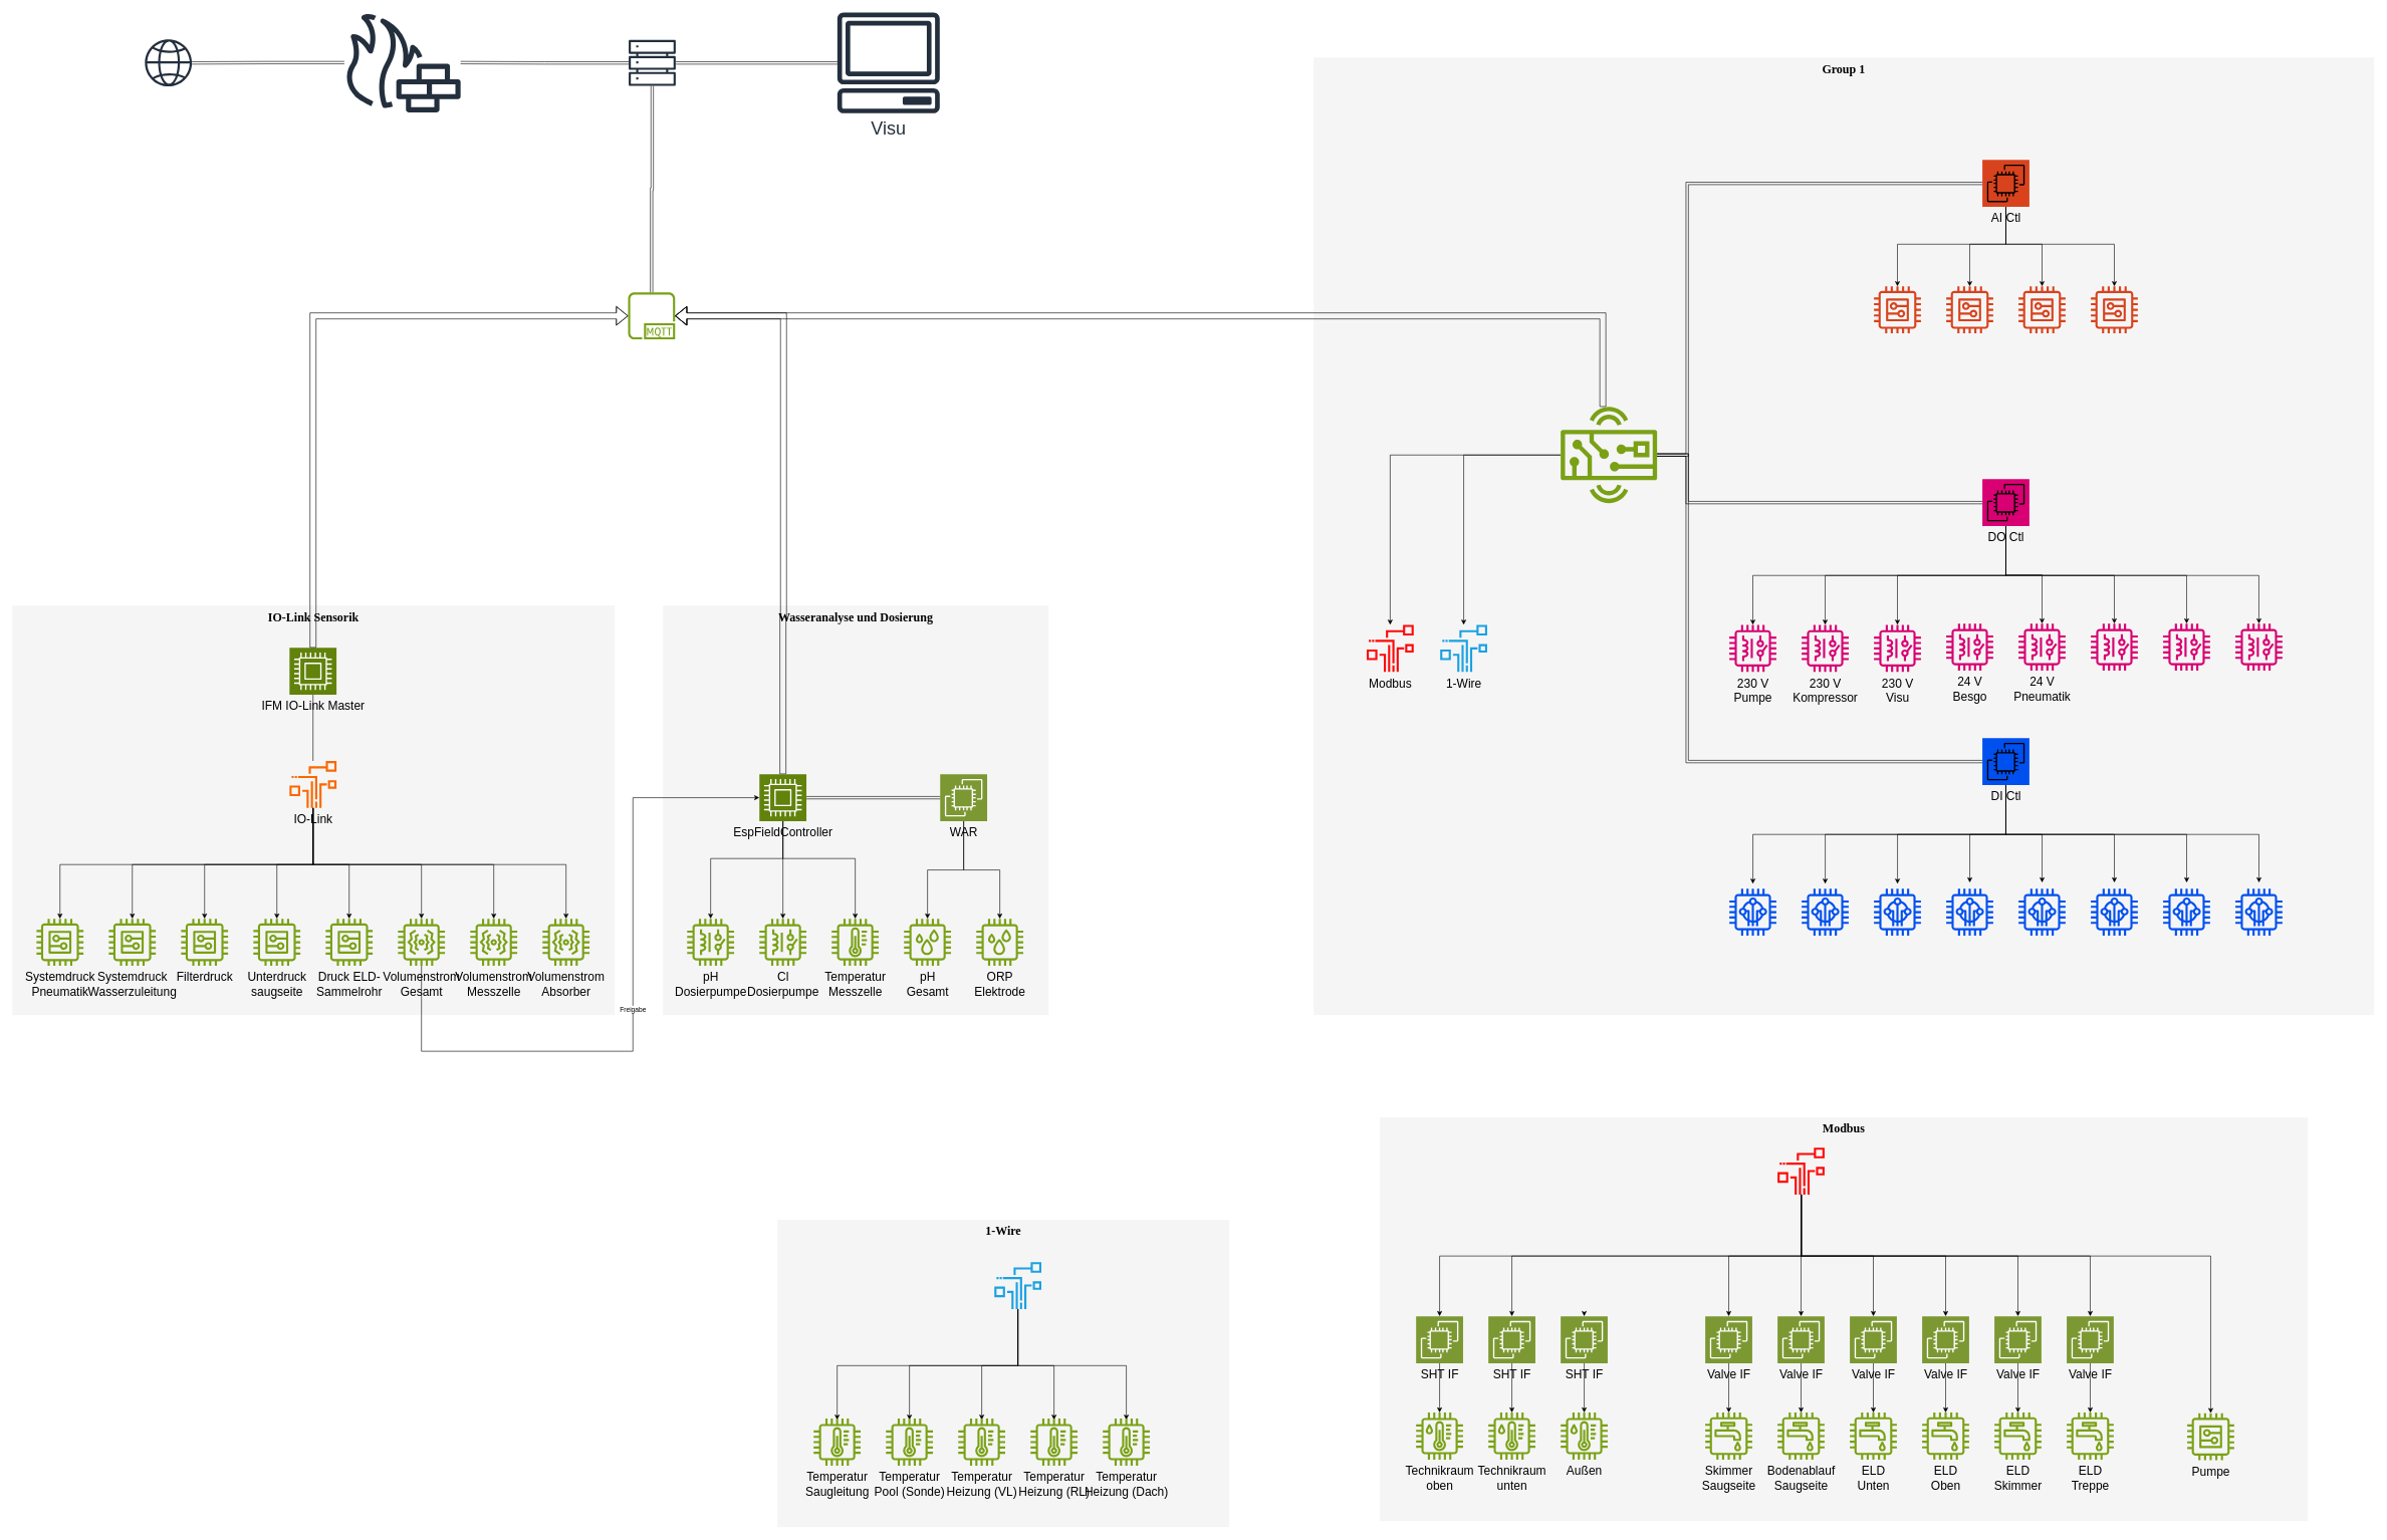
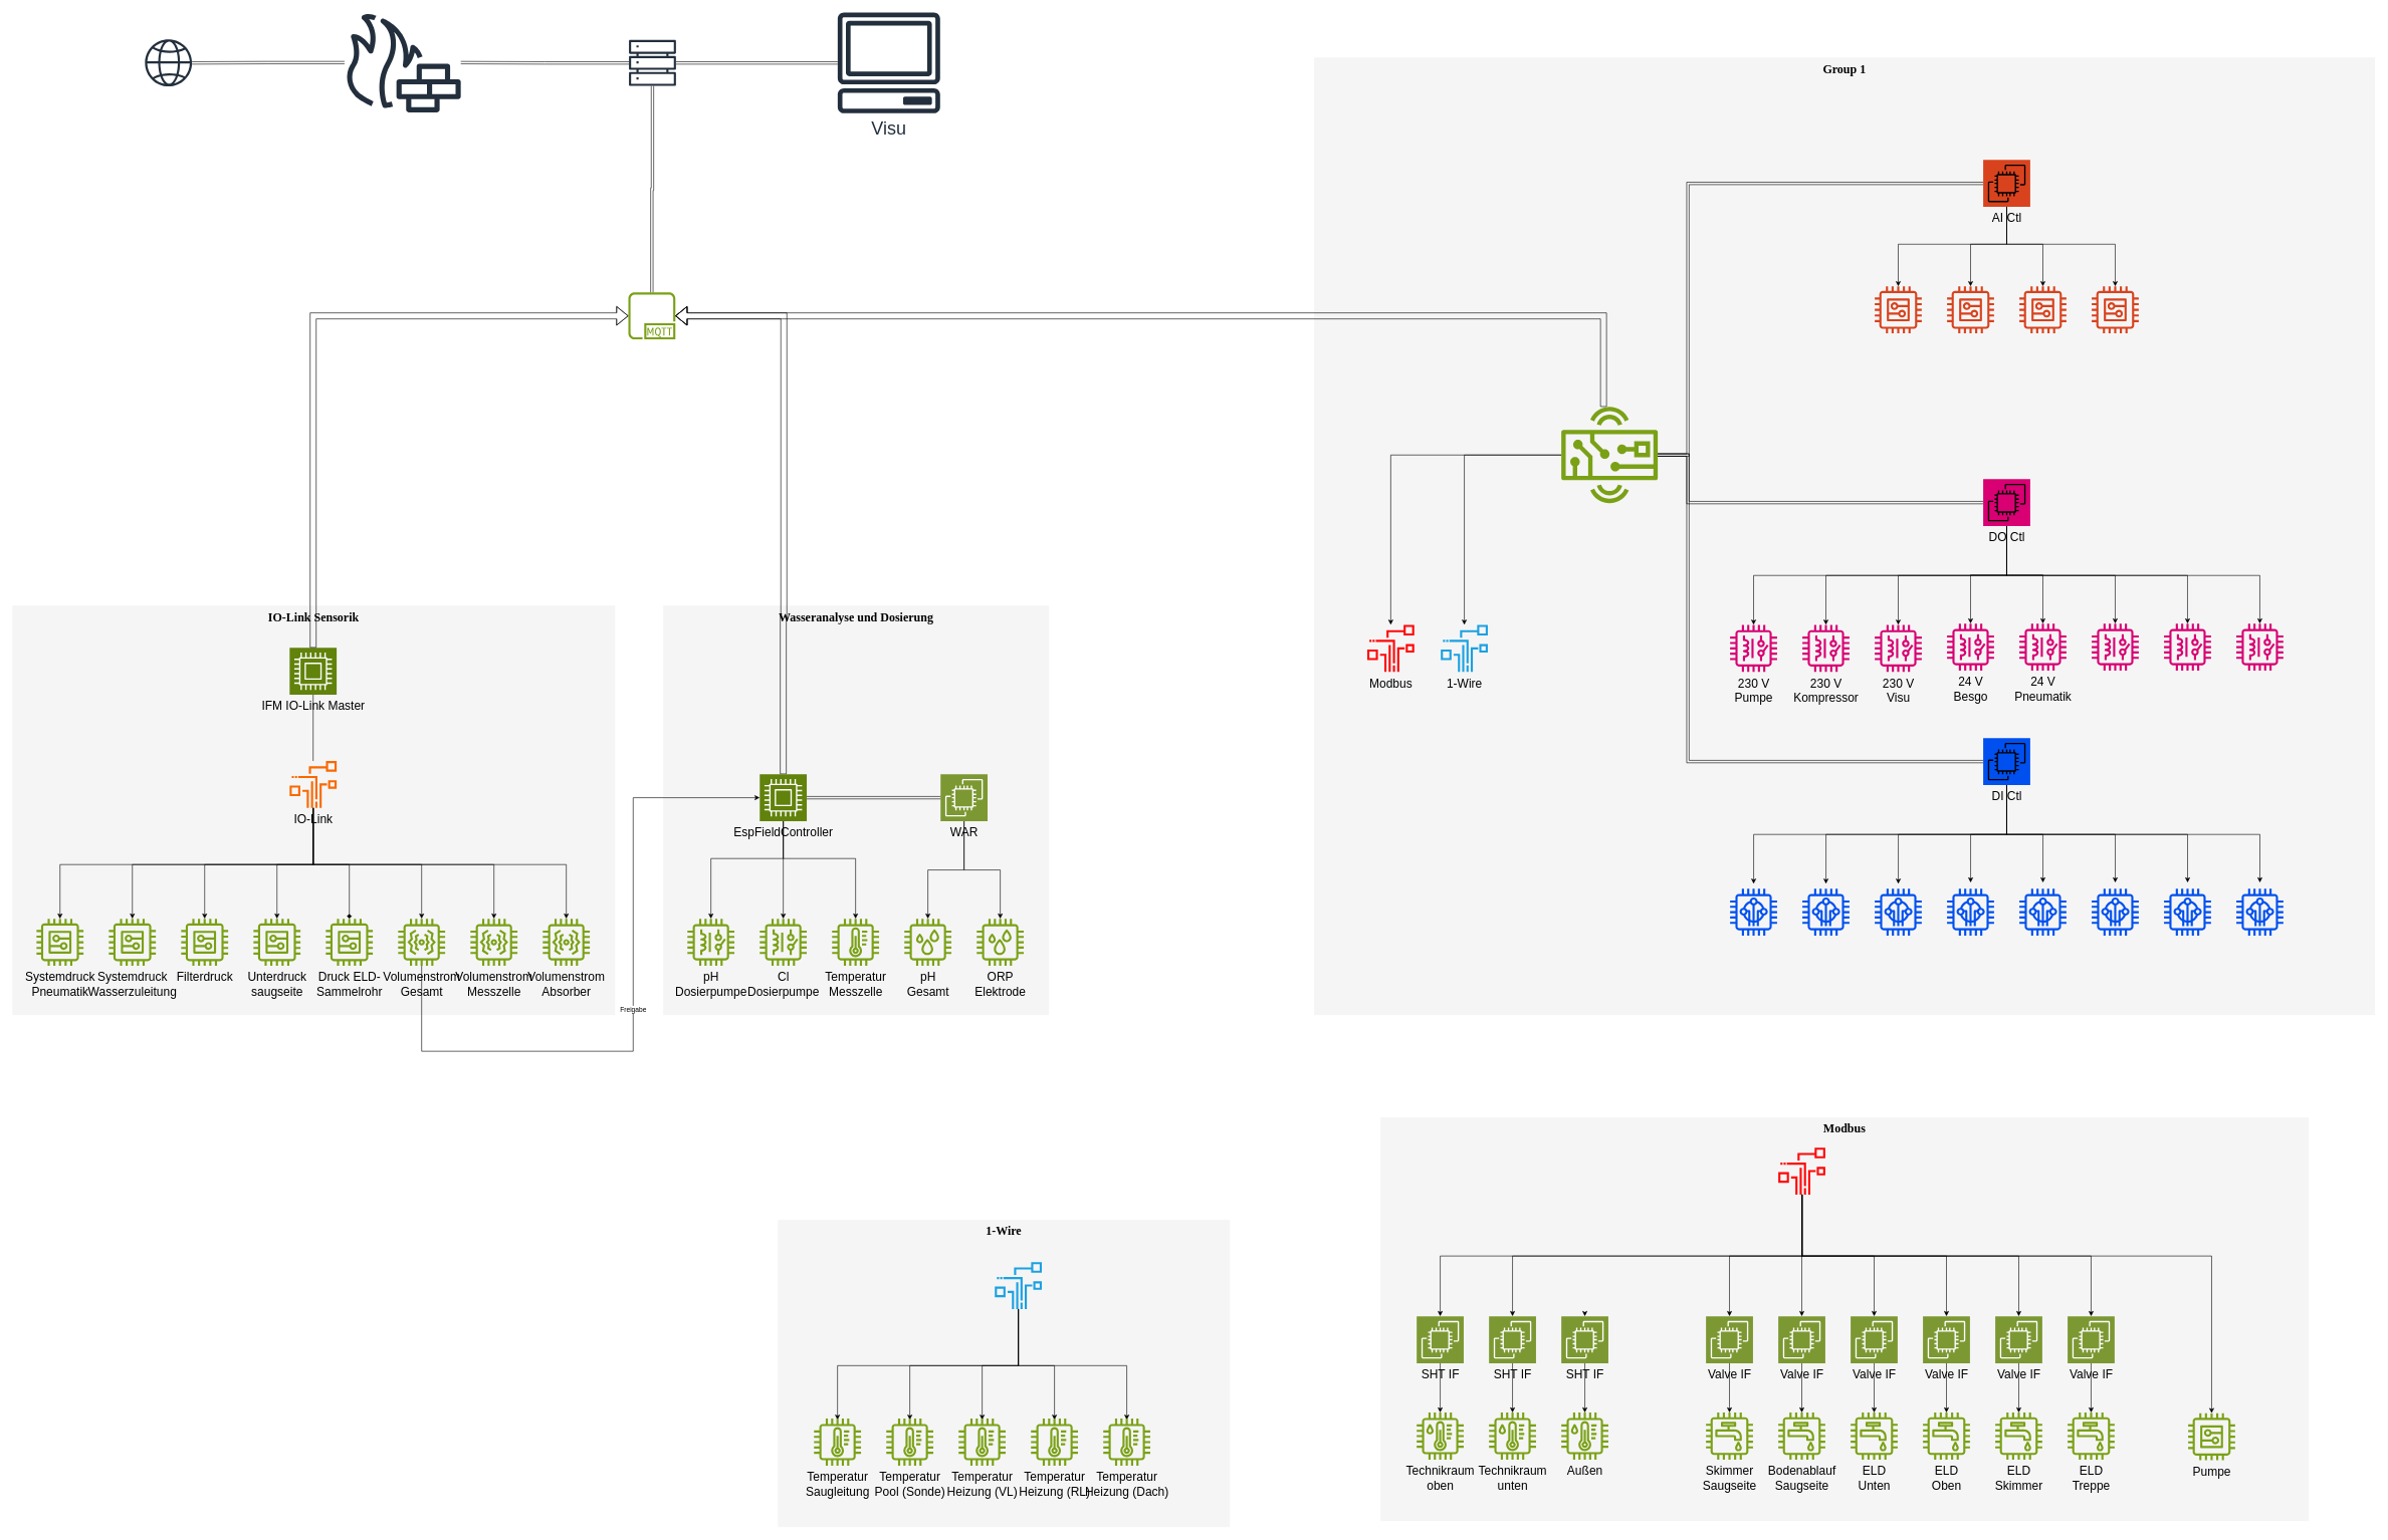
+ <mxCell id="106" style="edgeStyle=orthogonalEdgeStyle;rounded=0;orthogonalLoop=1;jettySize=auto;html=1;fontSize=20;fontColor=#000000;" parent="1" source="114" target="101" edge="1"><mxGeometry relative="1" as="geometry" /></mxCell>
- <mxCell id="22" style="edgeStyle=orthogonalEdgeStyle;rounded=0;orthogonalLoop=1;jettySize=auto;html=1;fontSize=20;fontColor=#000000;" parent="1" source="25" target="12" edge="1"><mxGeometry relative="1" as="geometry"><Array as="points"><mxPoint x="519" y="1435" /><mxPoint x="579" y="1435" /></Array></mxGeometry></mxCell>
+ <mxCell id="22" style="edgeStyle=orthogonalEdgeStyle;rounded=0;orthogonalLoop=1;jettySize=auto;html=1;fontSize=20;fontColor=#000000;endArrow=diamond;" parent="1" source="25" target="12" edge="1"><mxGeometry relative="1" as="geometry"><Array as="points"><mxPoint x="519" y="1435" /><mxPoint x="579" y="1435" /></Array></mxGeometry></mxCell>
